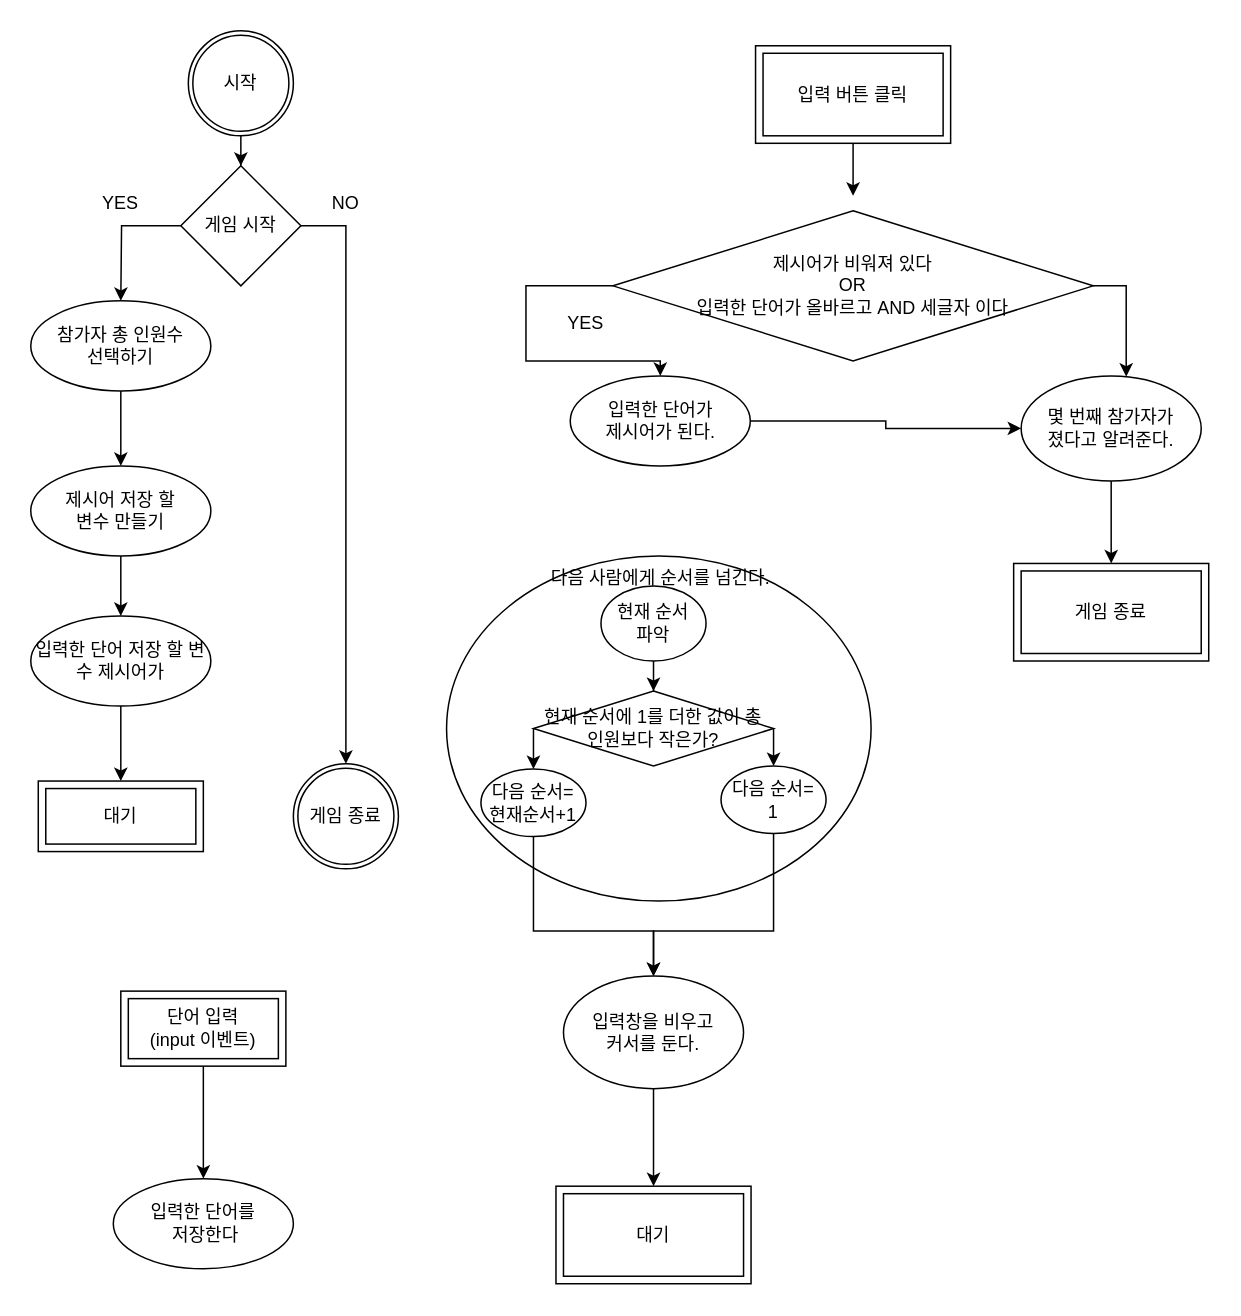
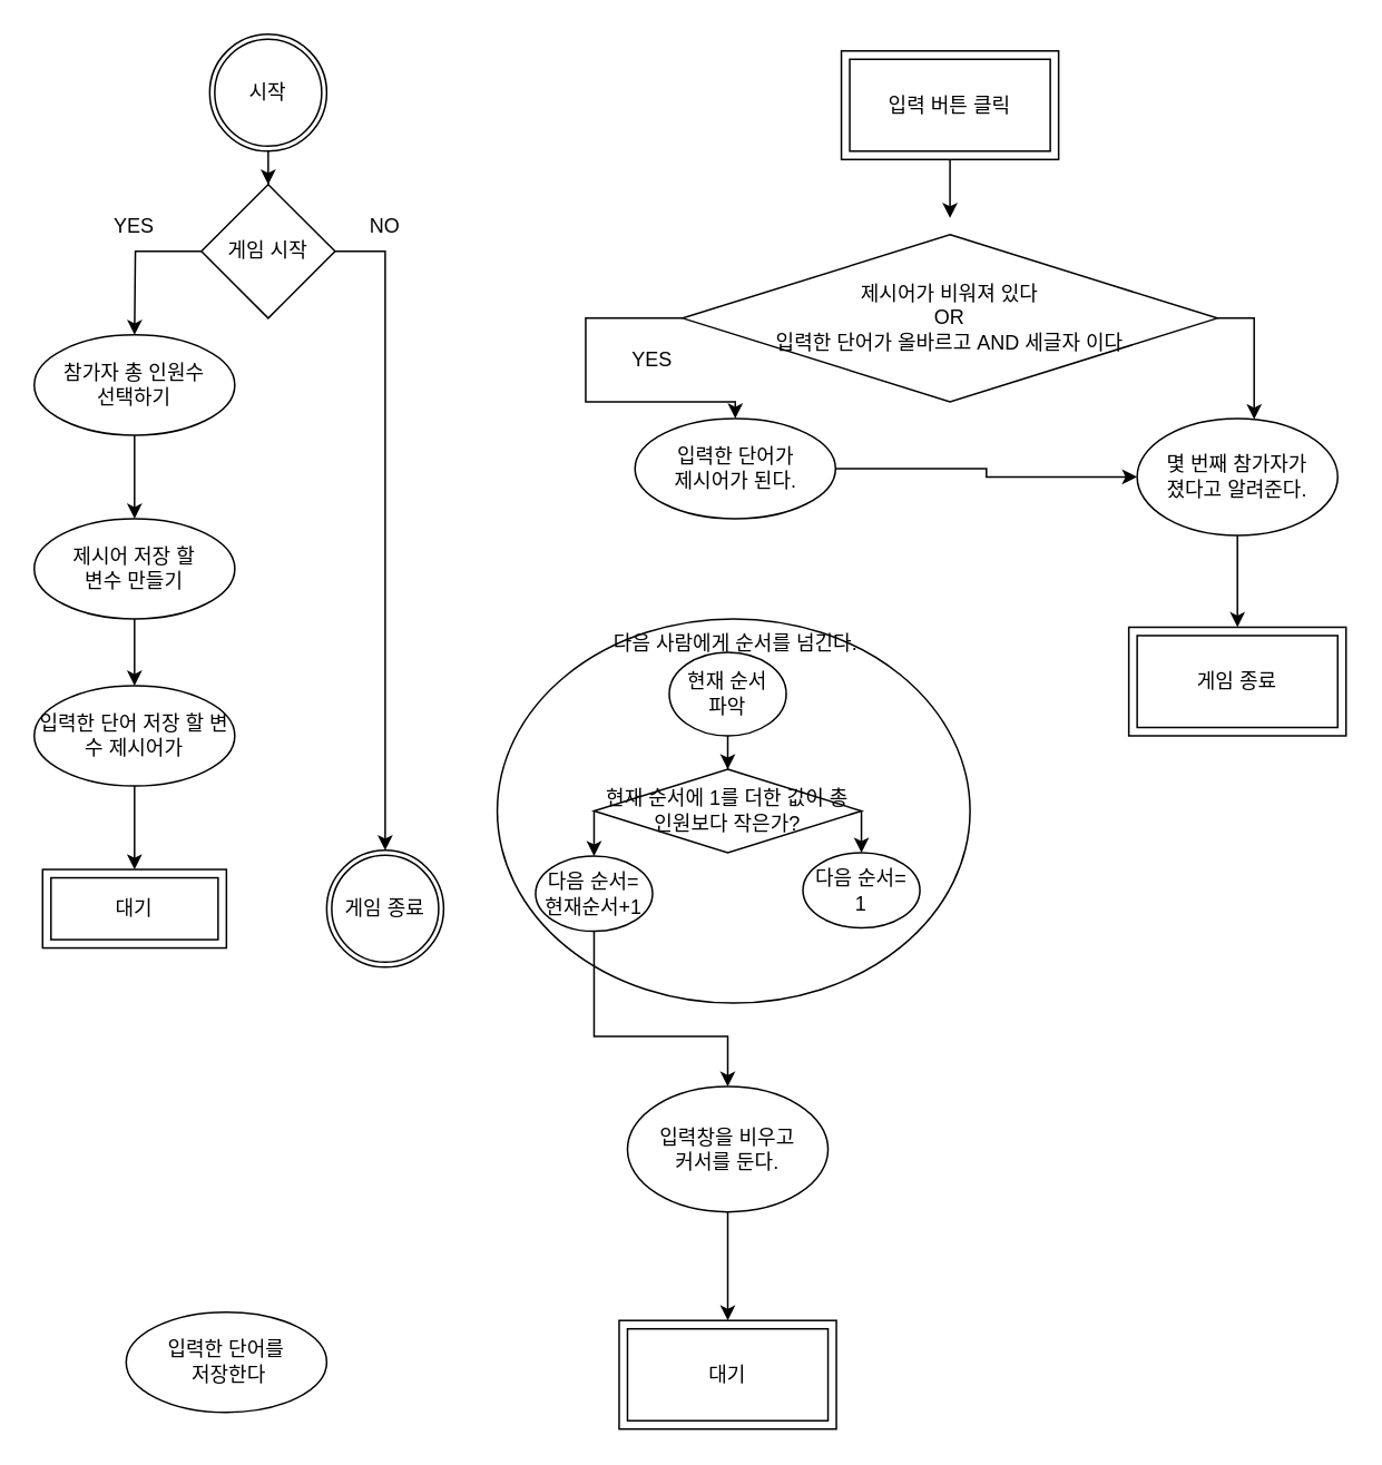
- <mxCell id="37" style="edgeStyle=orthogonalEdgeStyle;rounded=0;orthogonalLoop=1;jettySize=auto;html=1;exitX=0.5;exitY=1;exitDx=0;exitDy=0;entryX=0.5;entryY=0;entryDx=0;entryDy=0;" edge="1" parent="1" source="38" target="40"><mxGeometry relative="1" as="geometry"><Array as="points"><mxPoint x="515" y="620" /><mxPoint x="435" y="620" /></Array></mxGeometry></mxCell>
- <mxCell id="16" value="단어 입력&lt;br&gt;(input 이벤트)" style="shape=ext;margin=3;double=1;whiteSpace=wrap;html=1;align=center;" vertex="1" parent="1"><mxGeometry x="80" y="660" width="110" height="50" as="geometry" /></mxCell>
- <mxCell id="15" value="" style="edgeStyle=orthogonalEdgeStyle;rounded=0;orthogonalLoop=1;jettySize=auto;html=1;" edge="1" parent="1" source="16" target="17"><mxGeometry relative="1" as="geometry" /></mxCell>
